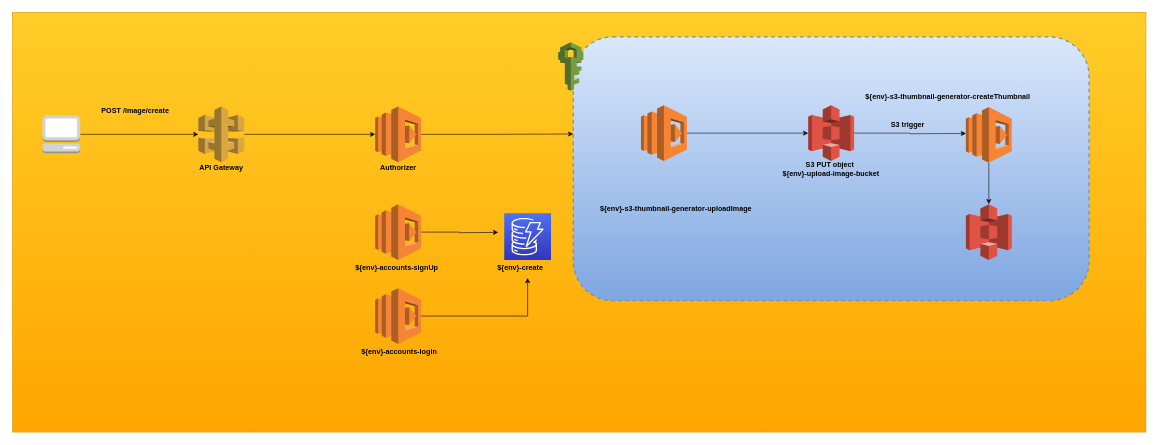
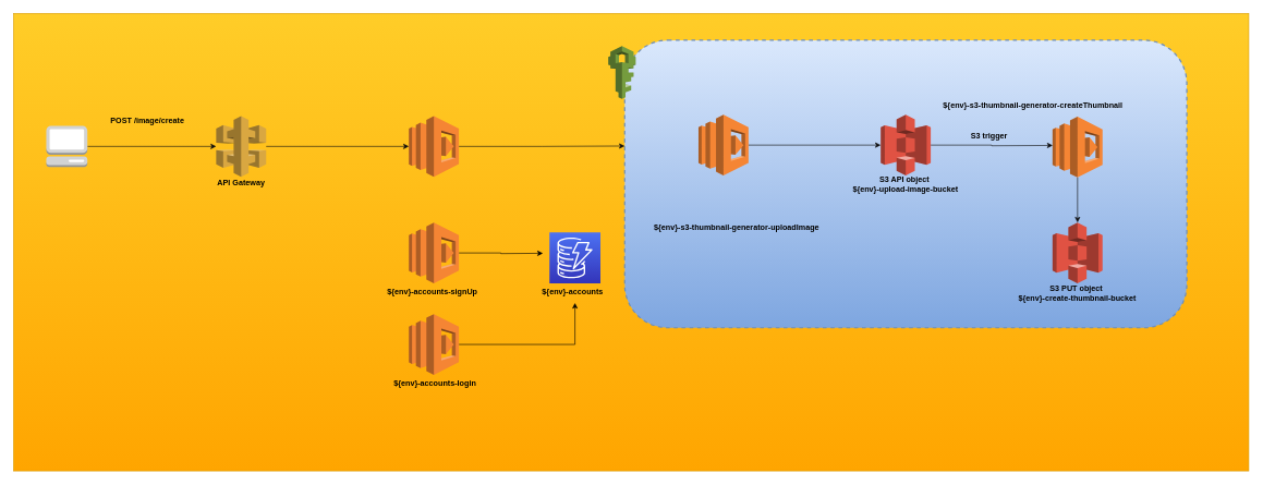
- <mxCell id="13" value="&lt;b&gt;Authorizer&lt;/b&gt;" style="text;html=1;strokeColor=none;fillColor=none;align=center;verticalAlign=middle;whiteSpace=wrap;rounded=0;" vertex="1" parent="1"><mxGeometry x="619.75" y="270" width="86.75" height="20" as="geometry" /></mxCell>
- <mxCell id="19" value="&lt;b&gt;S3 PUT object&amp;nbsp;&lt;/b&gt;&lt;br&gt;&lt;b&gt;${env}-upload-image-bucket&lt;/b&gt;" style="text;html=1;strokeColor=none;fillColor=none;align=center;verticalAlign=middle;whiteSpace=wrap;rounded=0;" vertex="1" parent="1"><mxGeometry x="1288.14" y="271" width="193.99" height="20" as="geometry" /></mxCell>
+ <mxCell id="19" value="&lt;b&gt;S3 API object&amp;nbsp;&lt;/b&gt;&lt;br&gt;&lt;b&gt;${env}-upload-image-bucket&lt;/b&gt;" style="text;html=1;strokeColor=none;fillColor=none;align=center;verticalAlign=middle;whiteSpace=wrap;rounded=0;" vertex="1" parent="1"><mxGeometry x="1288.14" y="271" width="193.99" height="20" as="geometry" /></mxCell>
- <mxCell id="25" value="&lt;b style=&quot;text-align: center ; font-family: &amp;#34;helvetica&amp;#34;&quot;&gt;${env}-&lt;/b&gt;&lt;font face=&quot;helvetica&quot;&gt;&lt;b&gt;create&lt;/b&gt;&lt;/font&gt;" style="text;whiteSpace=wrap;html=1;" vertex="1" parent="1"><mxGeometry x="826.78" y="433" width="104.43" height="30" as="geometry" /></mxCell>
+ <mxCell id="25" value="&lt;b style=&quot;text-align: center ; font-family: &amp;#34;helvetica&amp;#34;&quot;&gt;${env}-&lt;/b&gt;&lt;font face=&quot;helvetica&quot;&gt;&lt;b&gt;accounts&lt;/b&gt;&lt;/font&gt;" style="text;whiteSpace=wrap;html=1;" vertex="1" parent="1"><mxGeometry x="826.78" y="433" width="104.43" height="30" as="geometry" /></mxCell>
+ <mxCell id="33" value="&lt;b&gt;S3 PUT object&amp;nbsp;&lt;/b&gt;&lt;br&gt;&lt;b&gt;${env}-create-thumbnail-bucket&lt;/b&gt;" style="text;html=1;strokeColor=none;fillColor=none;align=center;verticalAlign=middle;whiteSpace=wrap;rounded=0;" vertex="1" parent="1"><mxGeometry x="1551" y="438" width="193.99" height="20" as="geometry" /></mxCell>
